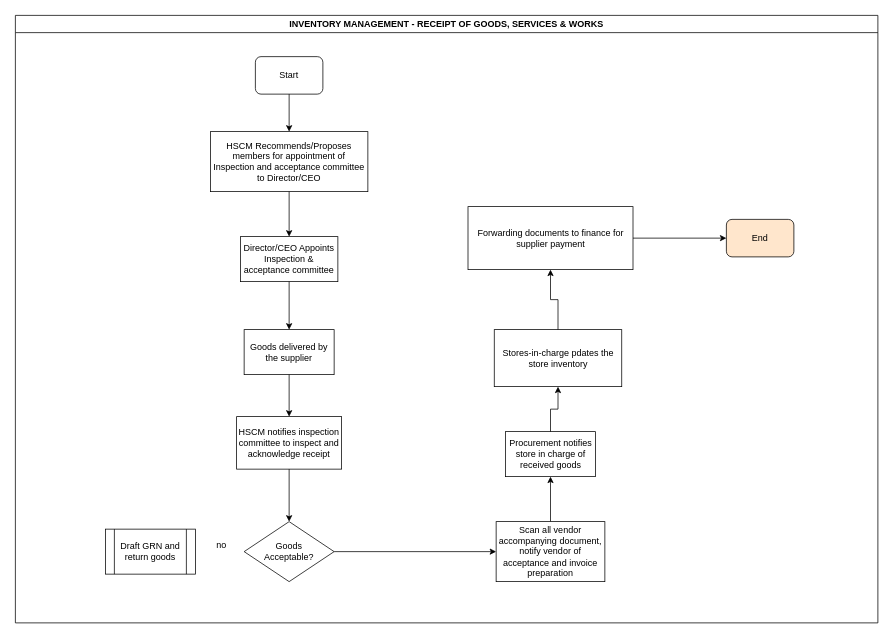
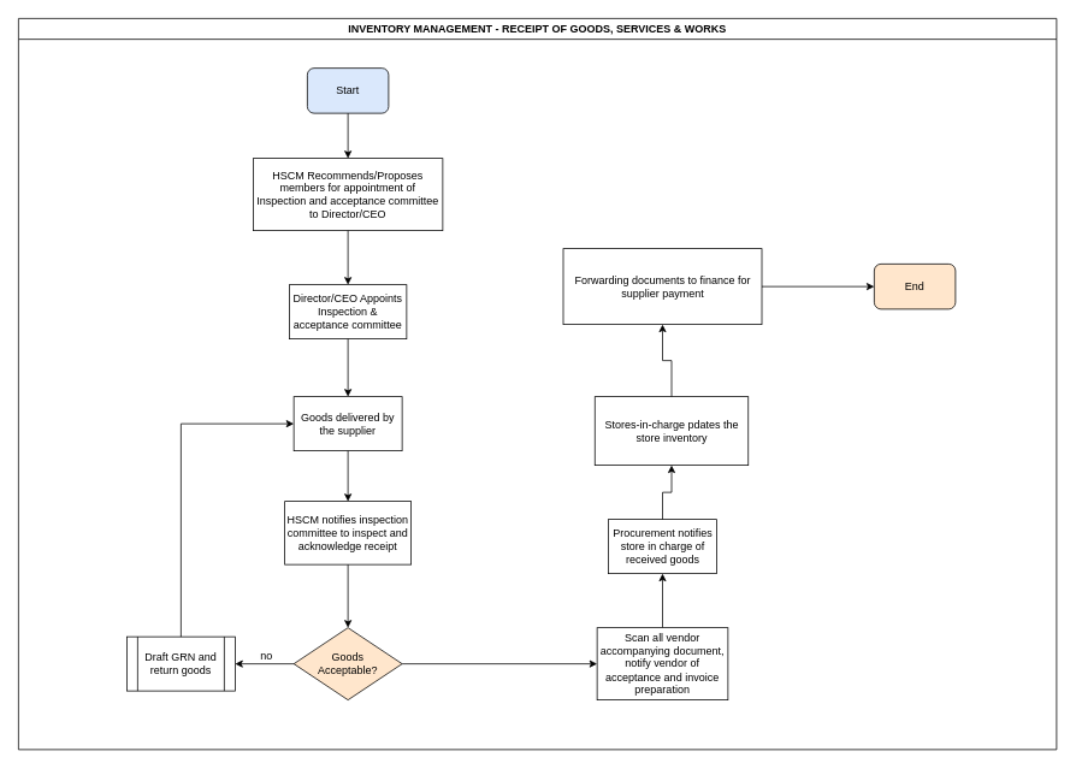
- <mxCell id="3" value="Start" style="rounded=1;whiteSpace=wrap;html=1;" vertex="1" parent="2"><mxGeometry x="320" y="55" width="90" height="50" as="geometry" /></mxCell>
+ <mxCell id="3" value="Start" style="rounded=1;whiteSpace=wrap;html=1;fillColor=#dae8fc;" vertex="1" parent="2"><mxGeometry x="320" y="55" width="90" height="50" as="geometry" /></mxCell>
+ <mxCell id="16" value="" style="edgeStyle=orthogonalEdgeStyle;rounded=0;orthogonalLoop=1;jettySize=auto;html=1;entryX=0;entryY=0.5;entryDx=0;entryDy=0;" edge="1" parent="2" source="14" target="8"><mxGeometry relative="1" as="geometry"><mxPoint x="180" y="605" as="targetPoint" /><Array as="points"><mxPoint x="180" y="449" /></Array></mxGeometry></mxCell>
+ <mxCell id="15" value="" style="edgeStyle=orthogonalEdgeStyle;rounded=0;orthogonalLoop=1;jettySize=auto;html=1;entryX=1;entryY=0.5;entryDx=0;entryDy=0;" edge="1" parent="2" source="12" target="14"><mxGeometry relative="1" as="geometry"><mxPoint x="225" y="715" as="targetPoint" /></mxGeometry></mxCell>
- <mxCell id="12" value="&lt;div&gt;Goods &lt;br&gt;&lt;/div&gt;&lt;div&gt;Acceptable?&lt;/div&gt;" style="rhombus;whiteSpace=wrap;html=1;rounded=0;" vertex="1" parent="2"><mxGeometry x="305" y="675" width="120" height="80" as="geometry" /></mxCell>
+ <mxCell id="12" value="&lt;div&gt;Goods &lt;br&gt;&lt;/div&gt;&lt;div&gt;Acceptable?&lt;/div&gt;" style="rhombus;whiteSpace=wrap;html=1;rounded=0;fillColor=#ffe6cc;" vertex="1" parent="2"><mxGeometry x="305" y="675" width="120" height="80" as="geometry" /></mxCell>
